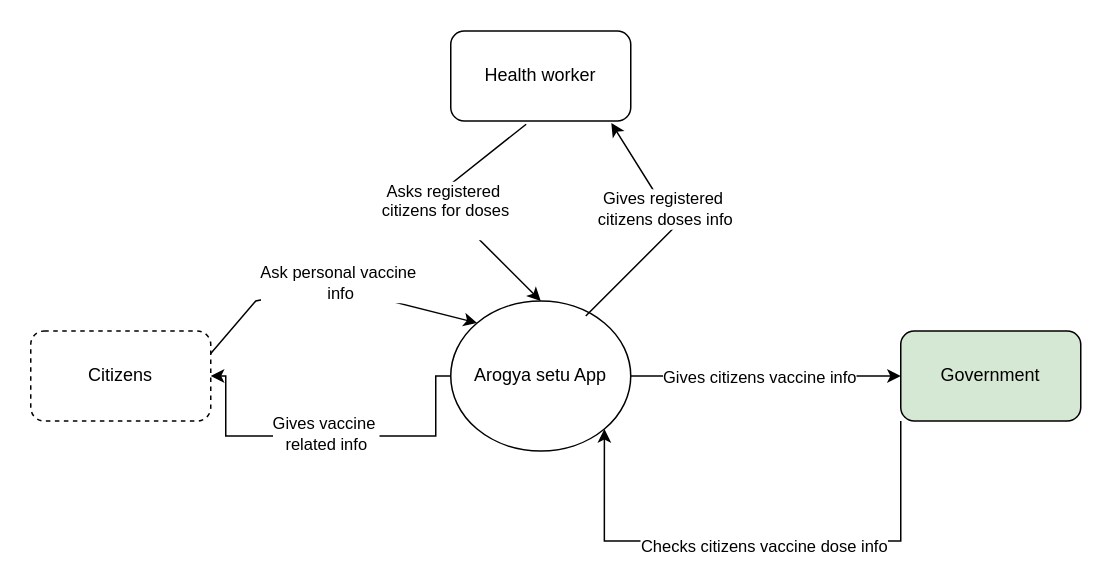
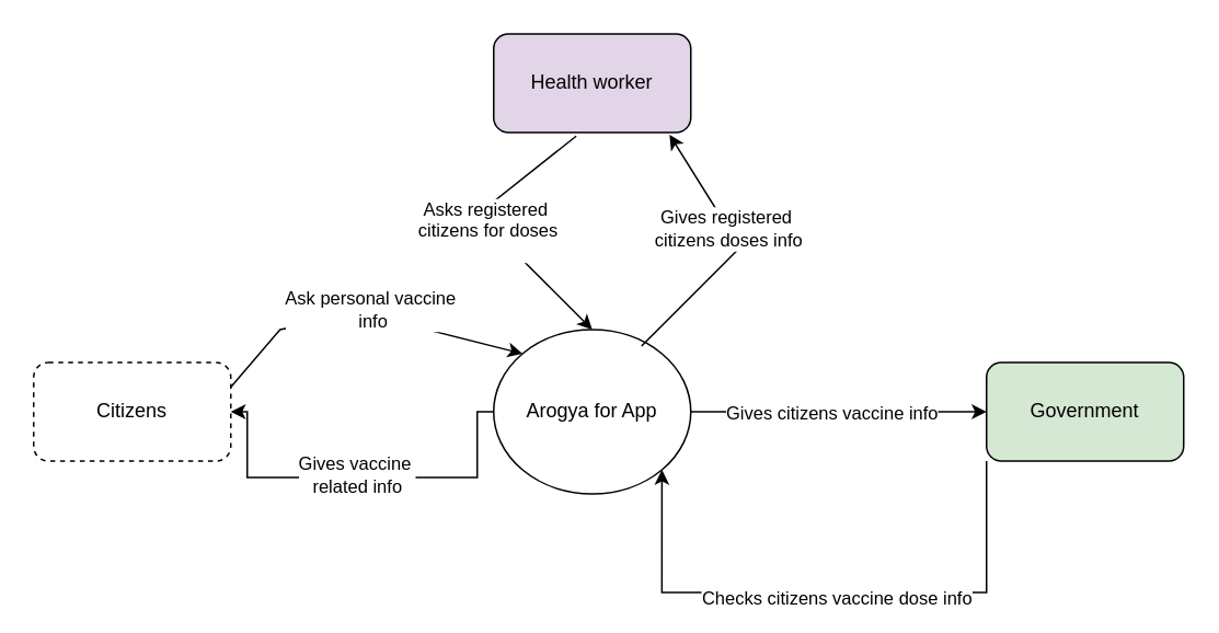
- <mxCell id="11" value="Health worker" style="rounded=1;whiteSpace=wrap;html=1;" vertex="1" parent="1"><mxGeometry x="300" y="20" width="120" height="60" as="geometry" /></mxCell>
+ <mxCell id="11" value="Health worker" style="rounded=1;whiteSpace=wrap;html=1;fillColor=#e1d5e7;" vertex="1" parent="1"><mxGeometry x="300" y="20" width="120" height="60" as="geometry" /></mxCell>
- <mxCell id="6" value="Arogya setu App" style="ellipse;whiteSpace=wrap;html=1;" vertex="1" parent="1"><mxGeometry x="300" y="200" width="120" height="100" as="geometry" /></mxCell>
+ <mxCell id="6" value="Arogya for App" style="ellipse;whiteSpace=wrap;html=1;" vertex="1" parent="1"><mxGeometry x="300" y="200" width="120" height="100" as="geometry" /></mxCell>
